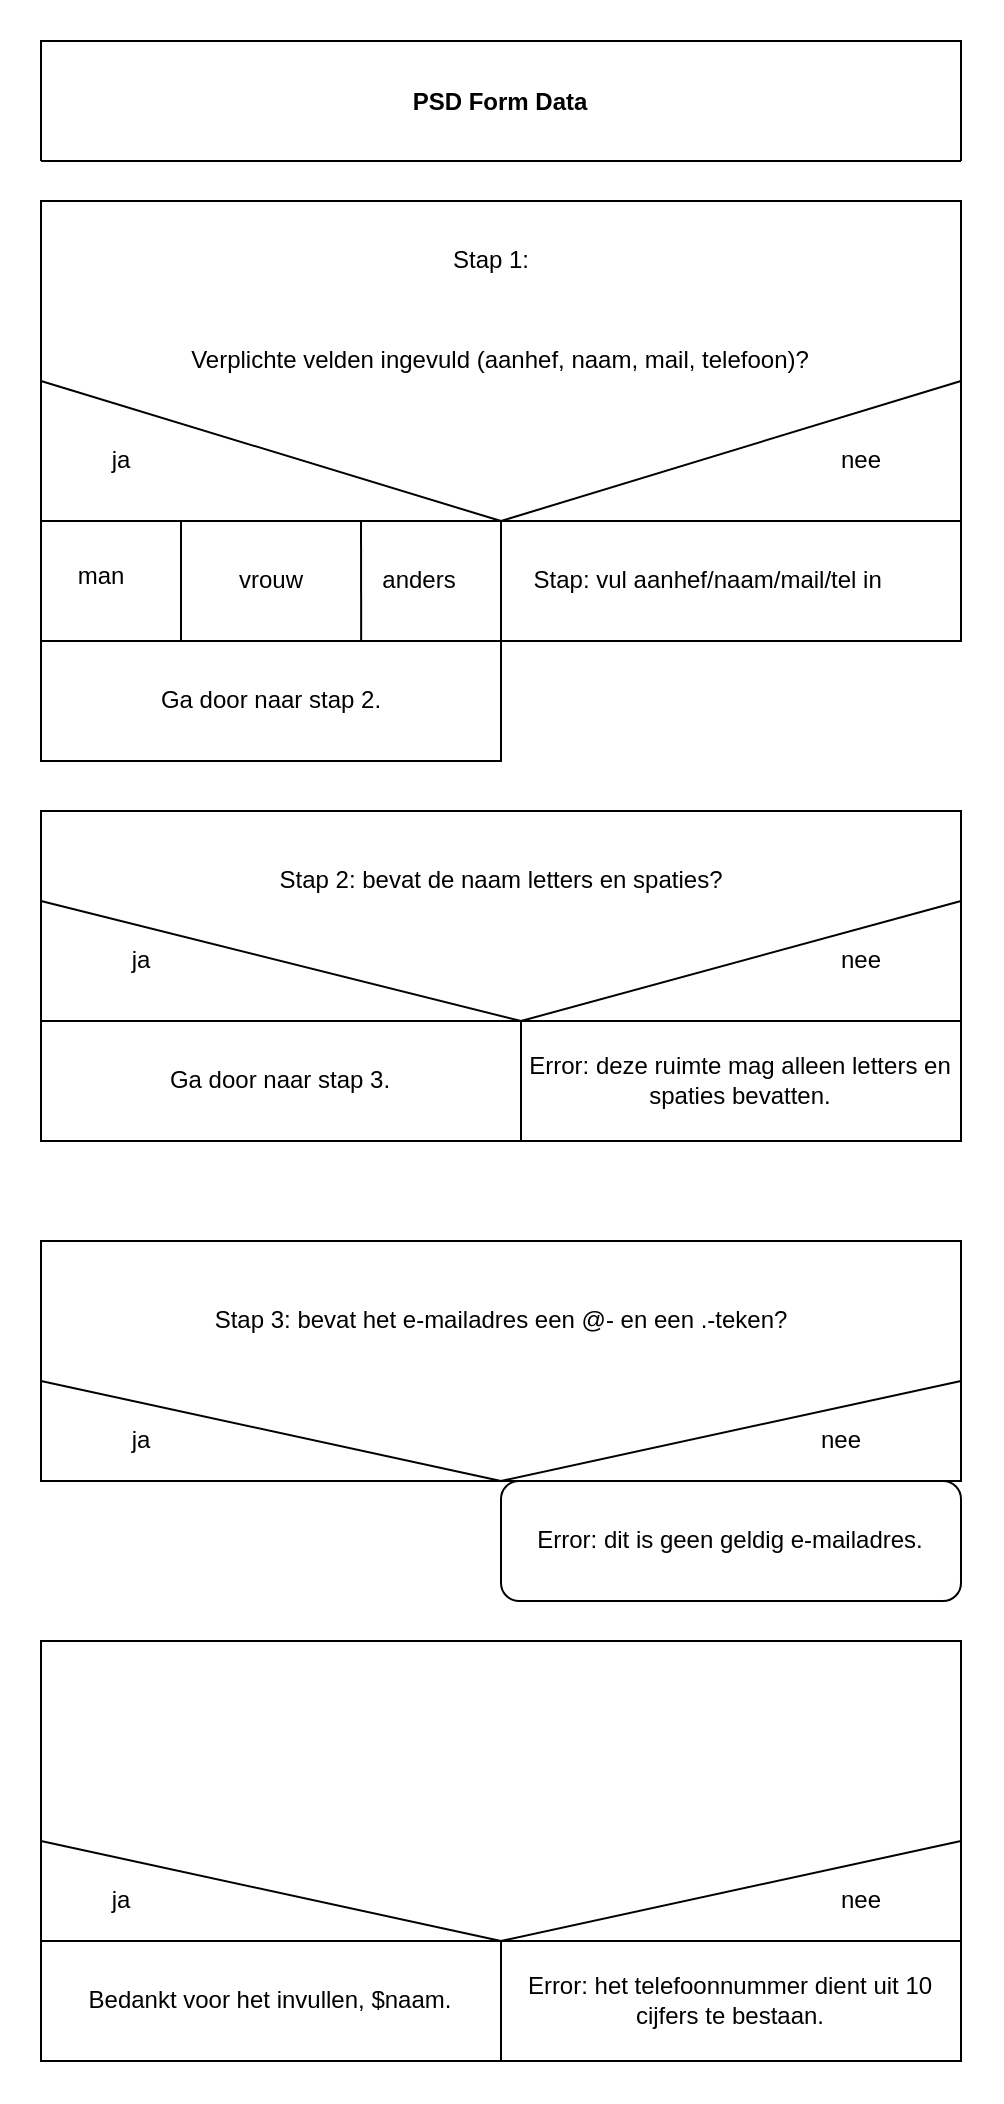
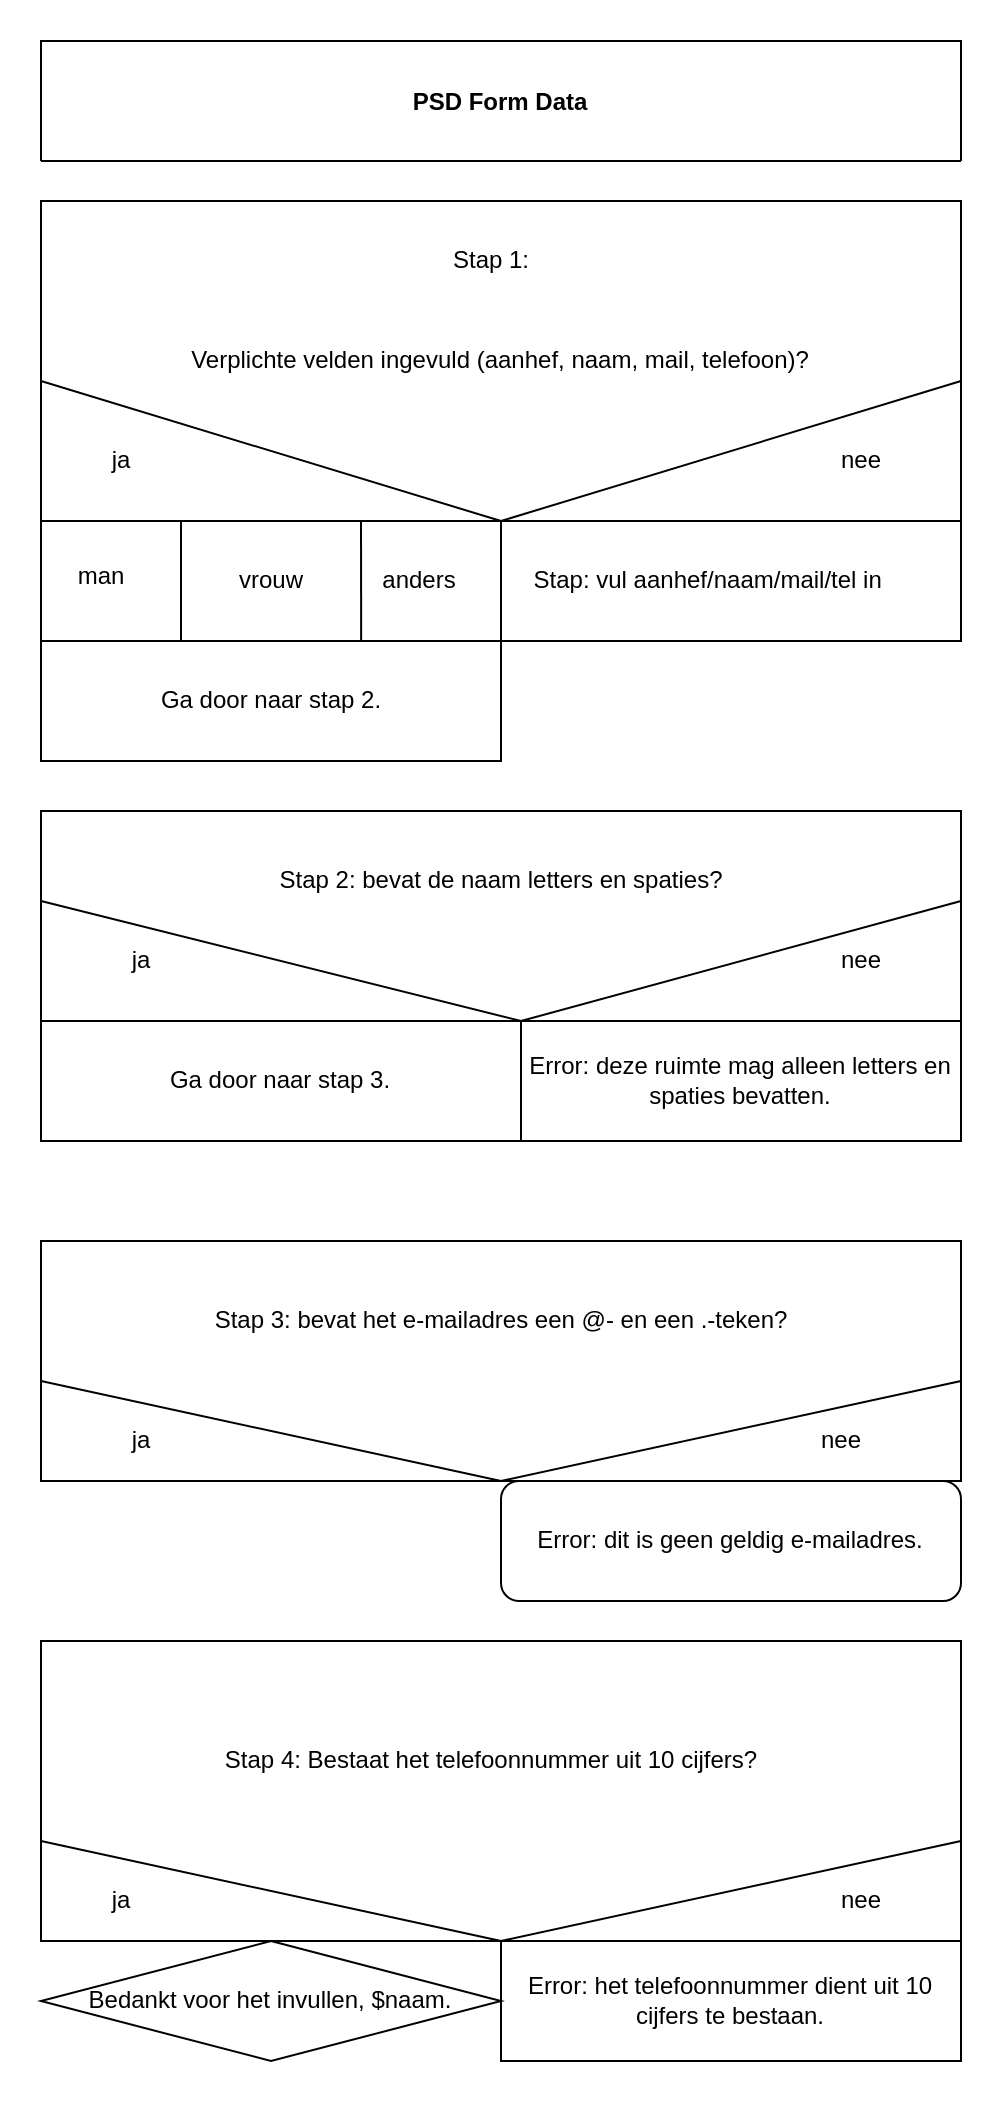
+ <mxCell id="40" value="Stap 4: Bestaat het telefoonnummer uit 10 cijfers?" style="text;html=1;align=center;verticalAlign=middle;resizable=0;points=[];autosize=1;strokeColor=none;fillColor=none;" vertex="1" parent="1"><mxGeometry x="105" y="870" width="280" height="20" as="geometry" /></mxCell>
- <mxCell id="44" value="Bedankt voor het invullen, $naam." style="rounded=0;whiteSpace=wrap;html=1;" vertex="1" parent="1"><mxGeometry x="20" y="970" width="230" height="60" as="geometry" /></mxCell>
+ <mxCell id="44" value="Bedankt voor het invullen, $naam." style="rhombus;whiteSpace=wrap;html=1;" vertex="1" parent="1"><mxGeometry x="20" y="970" width="230" height="60" as="geometry" /></mxCell>
